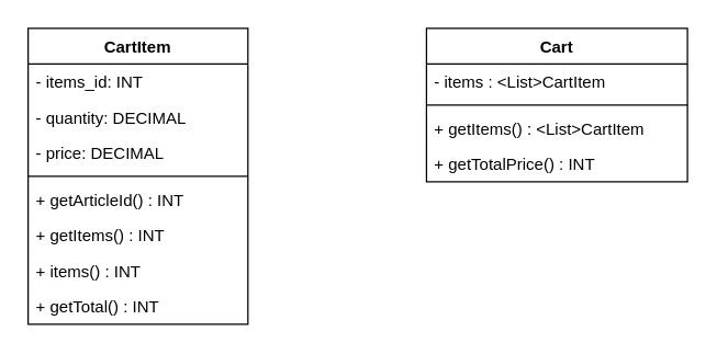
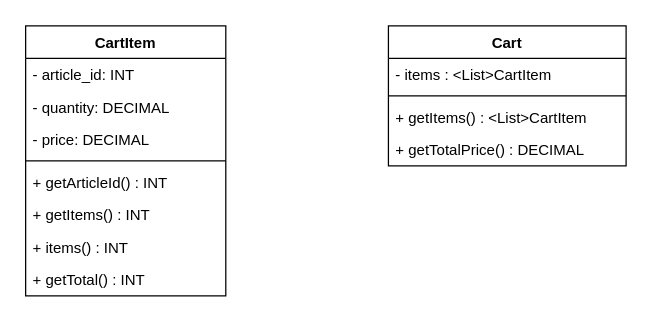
- <mxCell id="3" value="- items_id: INT" style="text;strokeColor=none;fillColor=none;align=left;verticalAlign=top;spacingLeft=4;spacingRight=4;overflow=hidden;rotatable=0;points=[[0,0.5],[1,0.5]];portConstraint=eastwest;" vertex="1" parent="2"><mxGeometry y="26" width="160" height="26" as="geometry" /></mxCell>
+ <mxCell id="3" value="- article_id: INT" style="text;strokeColor=none;fillColor=none;align=left;verticalAlign=top;spacingLeft=4;spacingRight=4;overflow=hidden;rotatable=0;points=[[0,0.5],[1,0.5]];portConstraint=eastwest;" vertex="1" parent="2"><mxGeometry y="26" width="160" height="26" as="geometry" /></mxCell>
- <mxCell id="15" value="+ getTotalPrice() : INT" style="text;strokeColor=none;fillColor=none;align=left;verticalAlign=top;spacingLeft=4;spacingRight=4;overflow=hidden;rotatable=0;points=[[0,0.5],[1,0.5]];portConstraint=eastwest;" vertex="1" parent="11"><mxGeometry y="86" width="190" height="26" as="geometry" /></mxCell>
+ <mxCell id="15" value="+ getTotalPrice() : DECIMAL" style="text;strokeColor=none;fillColor=none;align=left;verticalAlign=top;spacingLeft=4;spacingRight=4;overflow=hidden;rotatable=0;points=[[0,0.5],[1,0.5]];portConstraint=eastwest;" vertex="1" parent="11"><mxGeometry y="86" width="190" height="26" as="geometry" /></mxCell>
